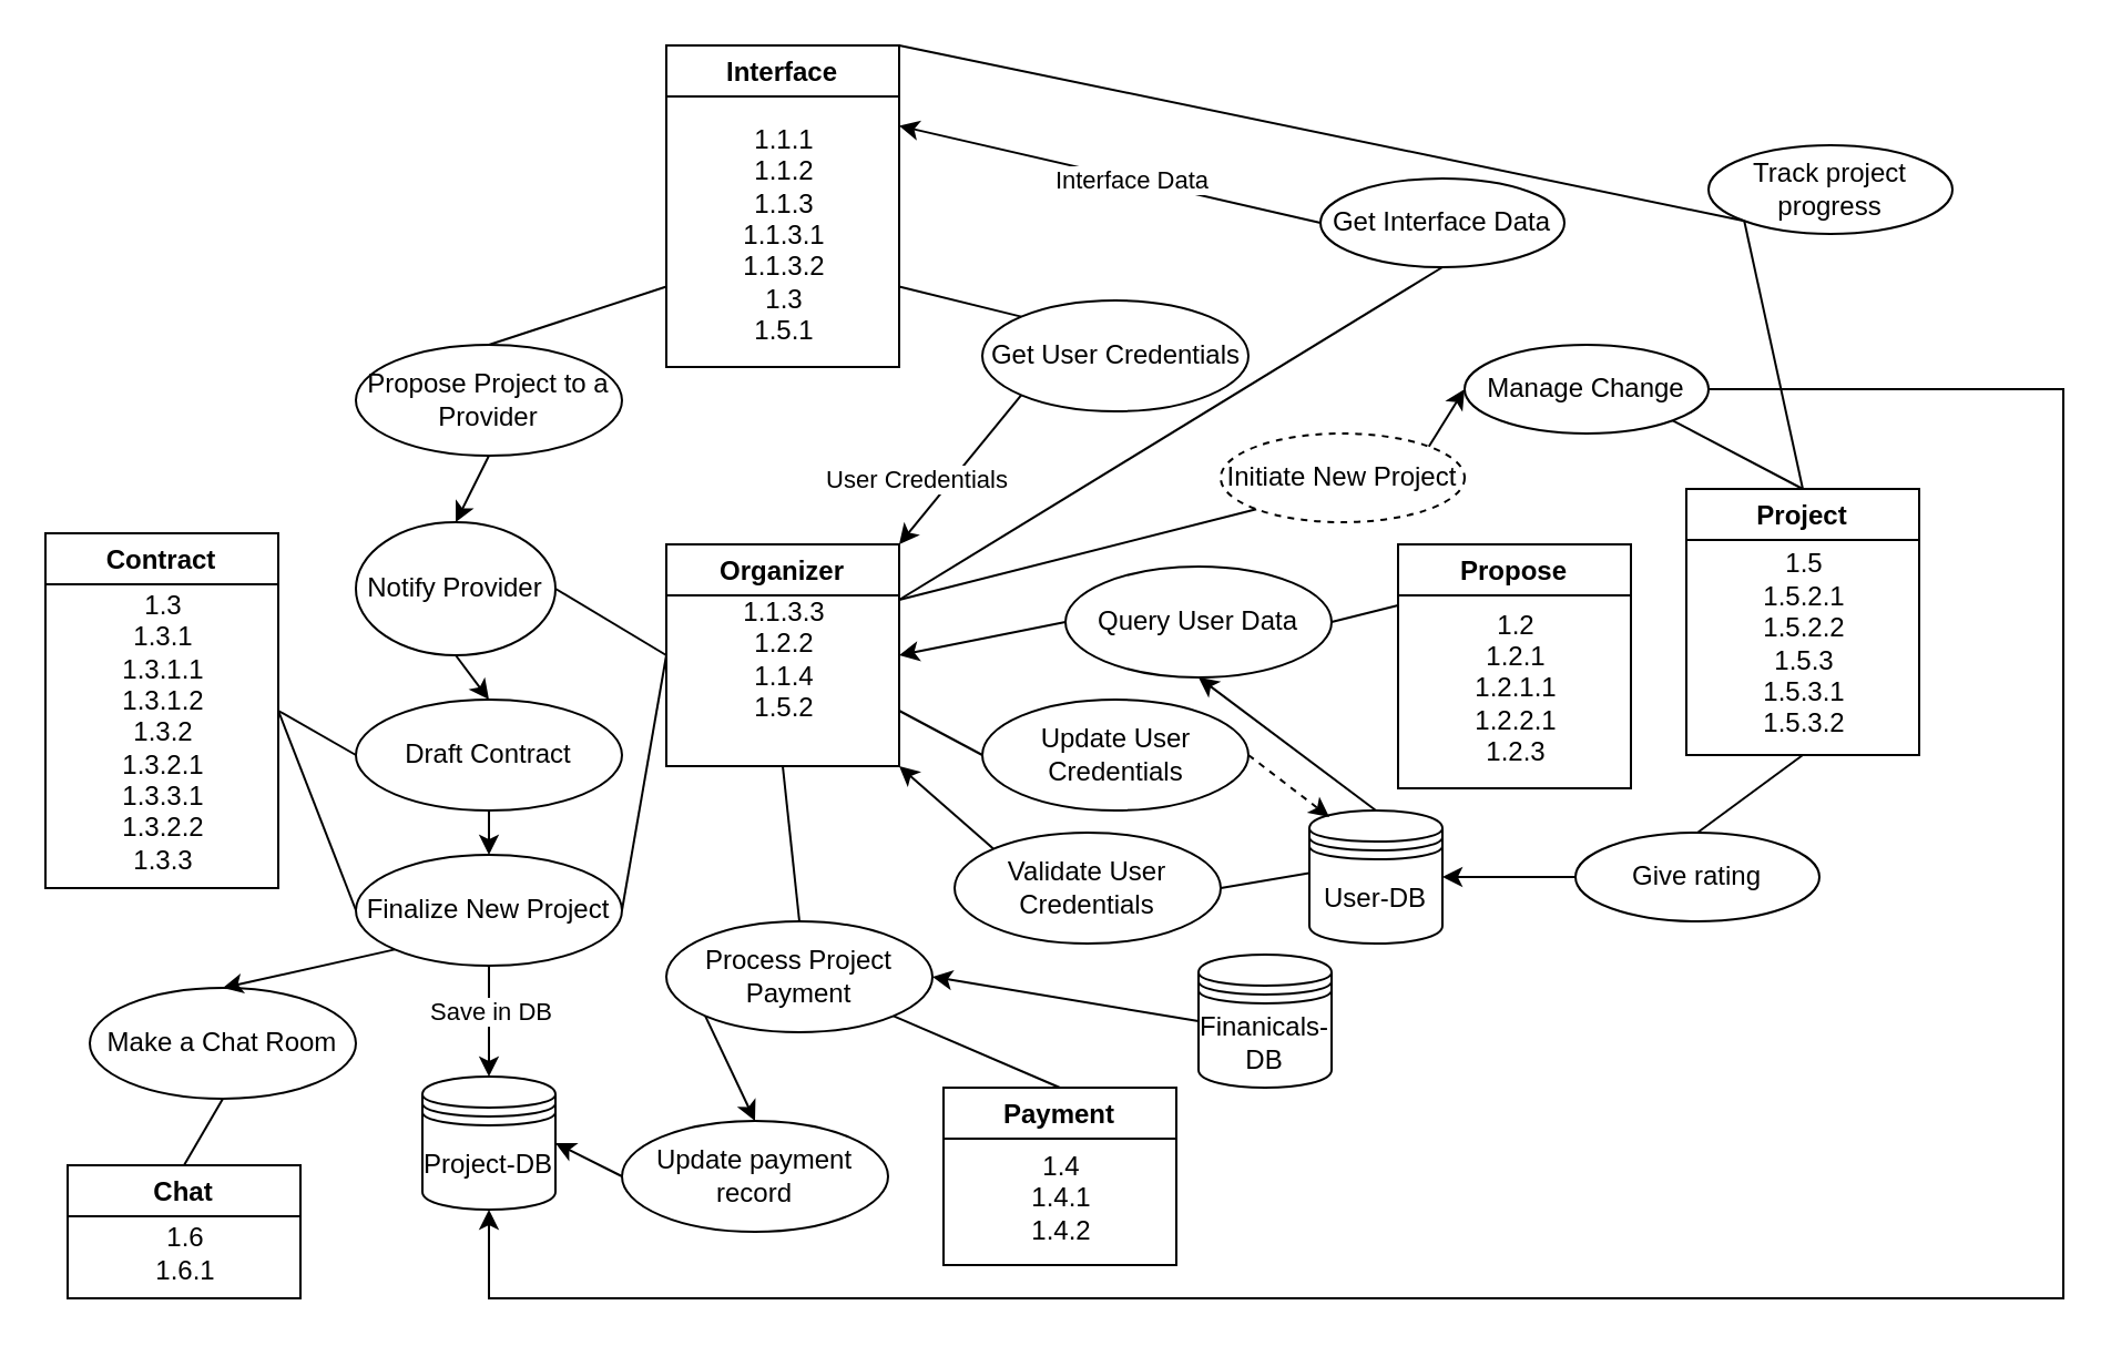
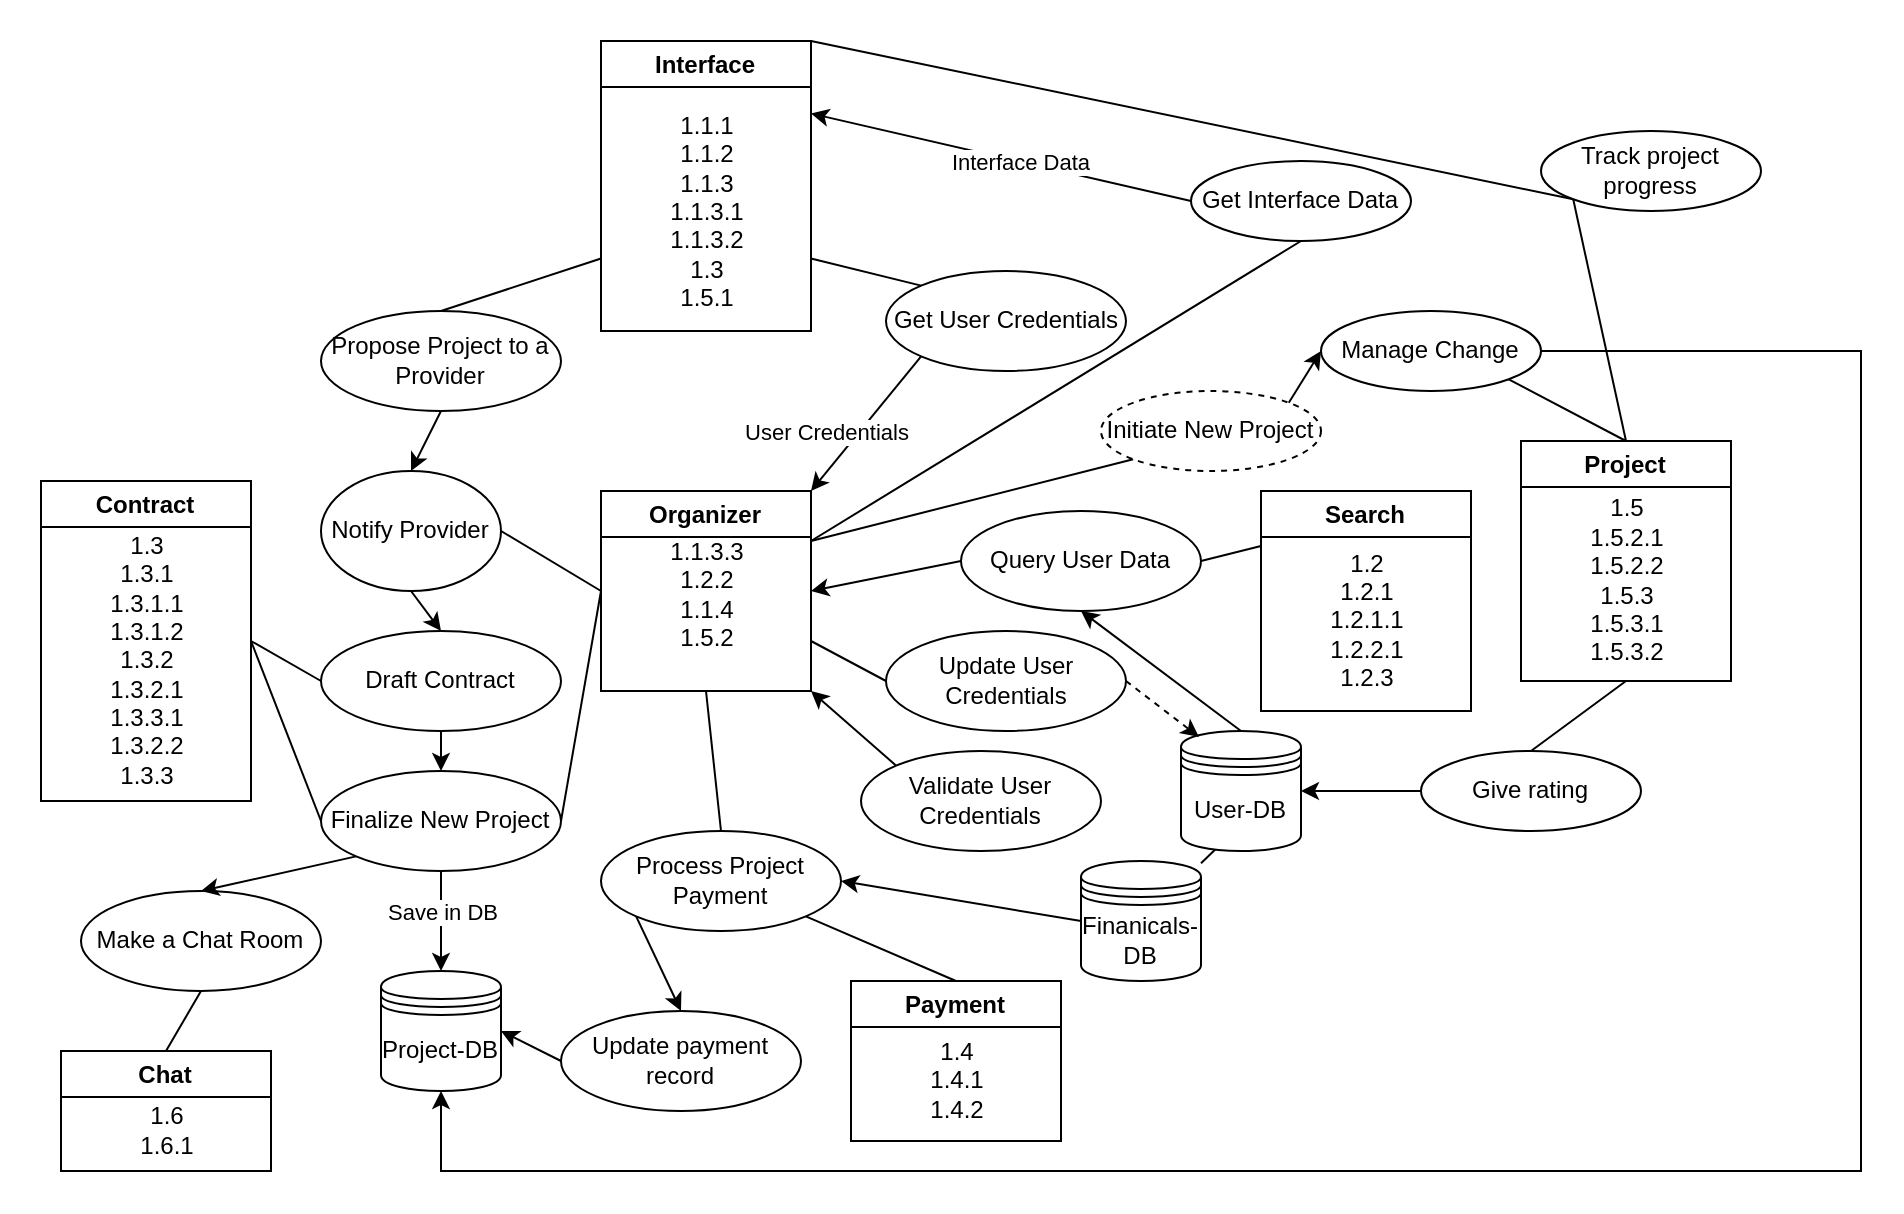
- <mxCell id="6" value="Propose" style="swimlane;startSize=23;" vertex="1" parent="1"><mxGeometry x="630" y="245" width="105" height="110" as="geometry" /></mxCell>
+ <mxCell id="6" value="Search" style="swimlane;startSize=23;" vertex="1" parent="1"><mxGeometry x="630" y="245" width="105" height="110" as="geometry" /></mxCell>
- <mxCell id="21" value="" style="endArrow=none;html=1;rounded=0;exitX=1;exitY=0.3;exitDx=0;exitDy=0;entryX=1;entryY=0.5;entryDx=0;entryDy=0;" edge="1" parent="1" source="24" target="20"><mxGeometry width="50" height="50" relative="1" as="geometry"><mxPoint x="128.75" y="405" as="sourcePoint" /><mxPoint x="360" y="345" as="targetPoint" /></mxGeometry></mxCell>
+ <mxCell id="21" value="" style="endArrow=none;html=1;rounded=0;exitX=1;exitY=0.3;exitDx=0;exitDy=0;" edge="1" parent="1" source="24" target="50"><mxGeometry width="50" height="50" relative="1" as="geometry"><mxPoint x="128.75" y="405" as="sourcePoint" /><mxPoint x="360" y="345" as="targetPoint" /></mxGeometry></mxCell>
